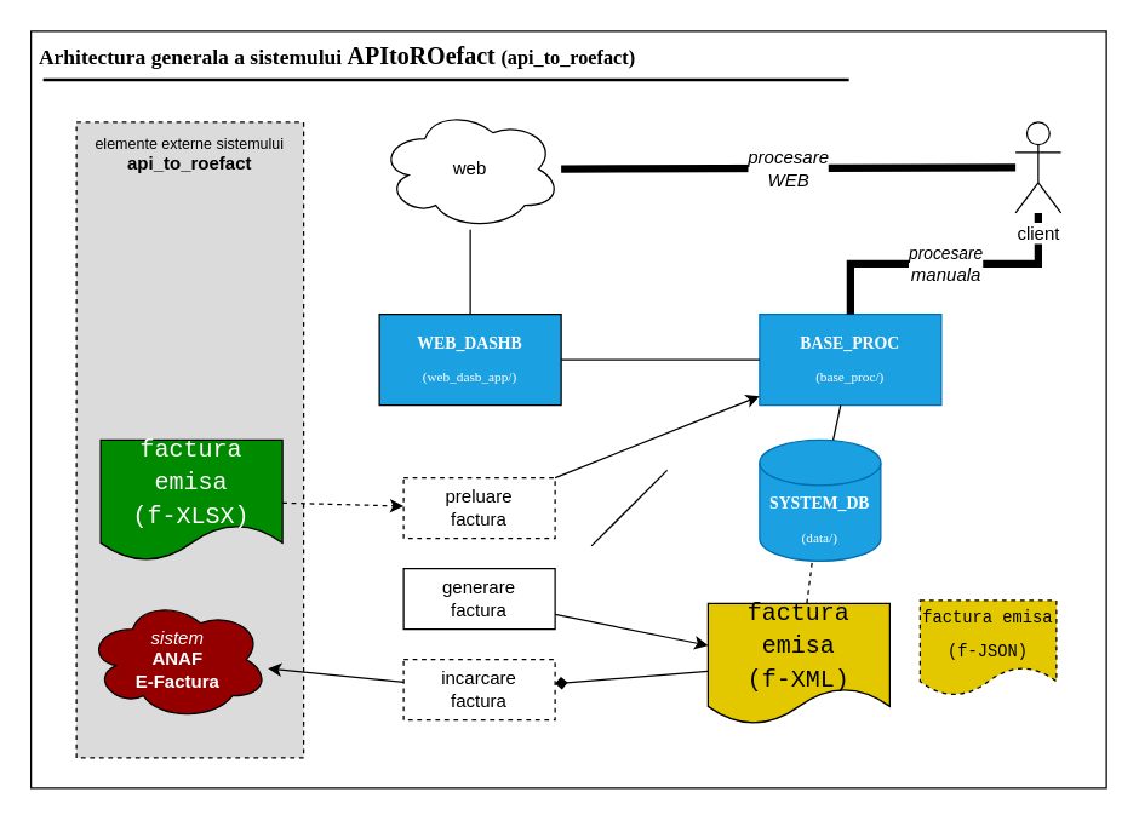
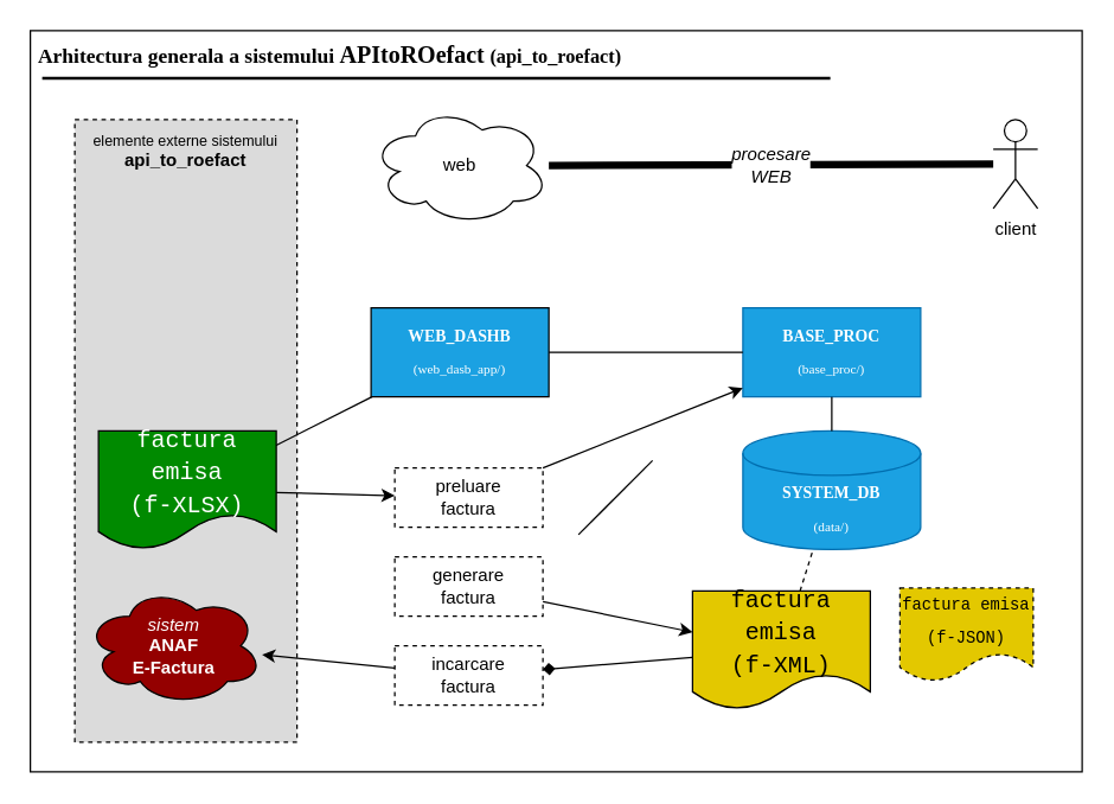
- <mxCell id="12" value="&lt;i&gt;procesare&lt;/i&gt;&lt;br style=&quot;font-size: 12px; font-style: italic;&quot;&gt;&lt;span style=&quot;font-size: 12px; font-style: italic;&quot;&gt;manuala&lt;/span&gt;" style="endArrow=none;html=1;rounded=0;strokeWidth=5;strokeColor=#000000;labelBackgroundColor=#FFFFFF;fontColor=#000000;edgeStyle=orthogonalEdgeStyle;exitX=0.5;exitY=0;exitDx=0;exitDy=0;" parent="1" source="4" target="28" edge="1"><mxGeometry width="50" height="50" relative="1" as="geometry"><mxPoint x="380" y="160" as="sourcePoint" /><mxPoint x="720" y="90" as="targetPoint" /></mxGeometry></mxCell>
- <mxCell id="11" value="" style="endArrow=none;html=1;rounded=0;strokeColor=#000000;" parent="1" source="5" target="7" edge="1"><mxGeometry width="50" height="50" relative="1" as="geometry"><mxPoint x="570" y="370" as="sourcePoint" /><mxPoint x="620" y="320" as="targetPoint" /></mxGeometry></mxCell>
+ <mxCell id="11" value="" style="endArrow=none;html=1;rounded=0;strokeColor=#000000;" parent="1" source="5" target="8" edge="1"><mxGeometry width="50" height="50" relative="1" as="geometry"><mxPoint x="570" y="370" as="sourcePoint" /><mxPoint x="620" y="320" as="targetPoint" /></mxGeometry></mxCell>
- <mxCell id="6" value="&lt;div style=&quot;line-height: 22px;&quot;&gt;&lt;div style=&quot;font-size: 11px; line-height: 22px;&quot;&gt;SYSTEM_DB&lt;/div&gt;&lt;div style=&quot;line-height: 22px;&quot;&gt;&lt;font style=&quot;font-size: 9px; font-weight: normal;&quot; face=&quot;Lucida Console&quot;&gt;(data/)&lt;/font&gt;&lt;/div&gt;&lt;/div&gt;" style="shape=cylinder3;whiteSpace=wrap;html=1;boundedLbl=1;backgroundOutline=1;size=15;fontFamily=Verdana;fontSize=11;fontStyle=1;strokeColor=#006EAF;fillColor=#1ba1e2;fontColor=#ffffff;labelBackgroundColor=none;" parent="1" vertex="1"><mxGeometry x="501" y="290" width="80" height="80" as="geometry" /></mxCell>
+ <mxCell id="6" value="&lt;div style=&quot;line-height: 22px;&quot;&gt;&lt;div style=&quot;font-size: 11px; line-height: 22px;&quot;&gt;SYSTEM_DB&lt;/div&gt;&lt;div style=&quot;line-height: 22px;&quot;&gt;&lt;font style=&quot;font-size: 9px; font-weight: normal;&quot; face=&quot;Lucida Console&quot;&gt;(data/)&lt;/font&gt;&lt;/div&gt;&lt;/div&gt;" style="shape=cylinder3;whiteSpace=wrap;html=1;boundedLbl=1;backgroundOutline=1;size=15;fontFamily=Verdana;fontSize=11;fontStyle=1;strokeColor=#006EAF;fillColor=#1ba1e2;fontColor=#ffffff;labelBackgroundColor=none;" parent="1" vertex="1"><mxGeometry x="501" y="290" width="120" height="80" as="geometry" /></mxCell>
- <mxCell id="20" value="" style="endArrow=classic;html=1;rounded=0;endFill=1;strokeColor=#000000;dashed=1;" parent="1" source="8" target="16" edge="1"><mxGeometry width="50" height="50" relative="1" as="geometry"><mxPoint x="96" y="465" as="sourcePoint" /><mxPoint x="146" y="415" as="targetPoint" /></mxGeometry></mxCell>
+ <mxCell id="20" value="" style="endArrow=classic;html=1;rounded=0;endFill=1;strokeColor=#000000;" parent="1" source="8" target="16" edge="1"><mxGeometry width="50" height="50" relative="1" as="geometry"><mxPoint x="96" y="465" as="sourcePoint" /><mxPoint x="146" y="415" as="targetPoint" /></mxGeometry></mxCell>
- <mxCell id="17" value="generare&lt;br&gt;factura" style="rounded=0;whiteSpace=wrap;html=1;dashed=0;strokeColor=#000000;" parent="1" vertex="1"><mxGeometry x="266" y="375" width="100" height="40" as="geometry" /></mxCell>
+ <mxCell id="17" value="generare&lt;br&gt;factura" style="rounded=0;whiteSpace=wrap;html=1;dashed=1;strokeColor=#000000;" parent="1" vertex="1"><mxGeometry x="266" y="375" width="100" height="40" as="geometry" /></mxCell>
